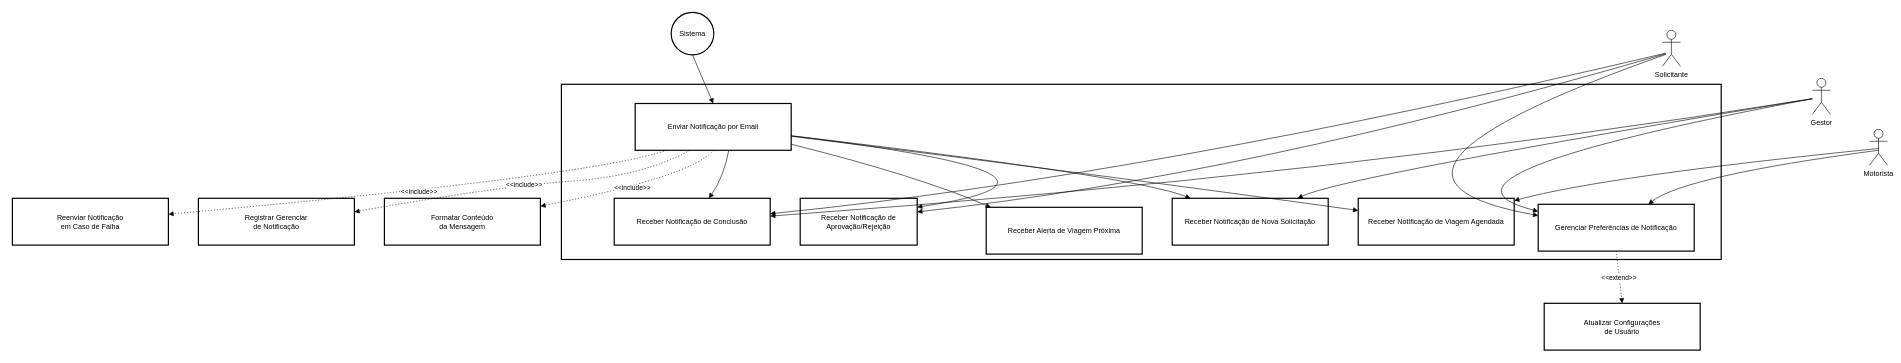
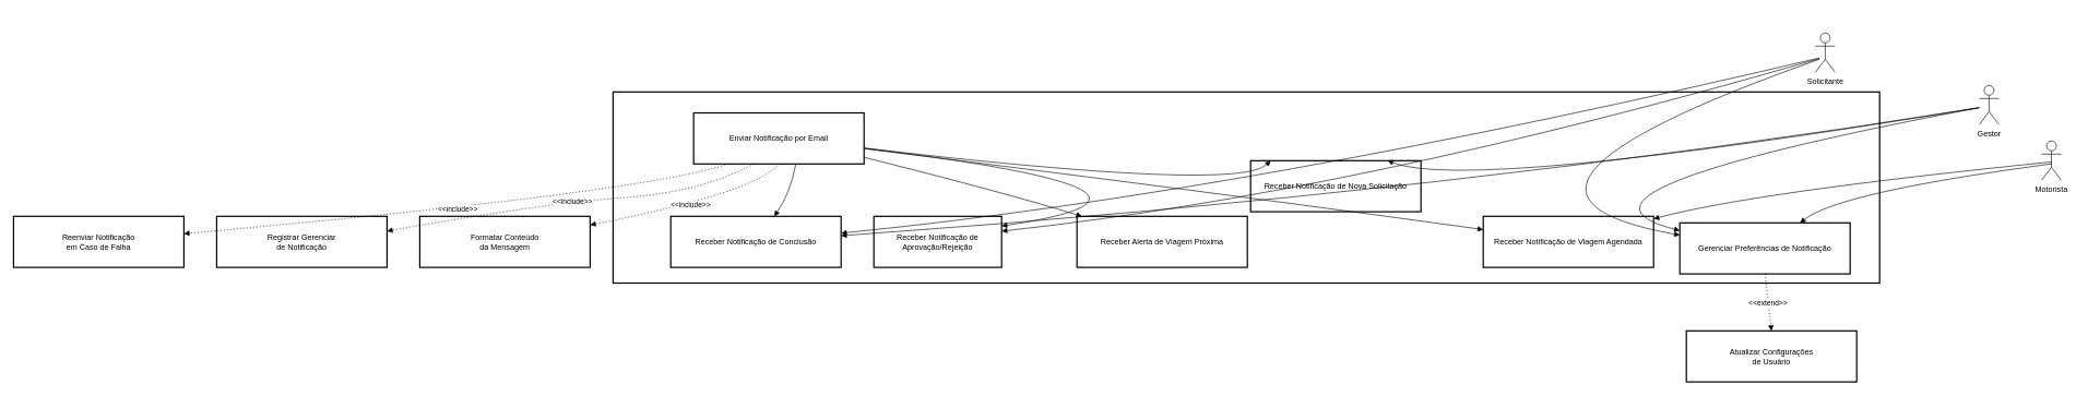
- <mxCell id="3" value="Sistema" style="ellipse;aspect=fixed;strokeWidth=2;whiteSpace=wrap;" vertex="1" parent="1"><mxGeometry x="1118" y="20" width="71" height="71" as="geometry" /></mxCell>
- <mxCell id="15" value="" style="curved=1;startArrow=none;endArrow=block;exitX=0.5;exitY=0.99;entryX=0.5;entryY=0;rounded=0;" edge="1" parent="1" source="3" target="4"><mxGeometry relative="1" as="geometry"><Array as="points" /></mxGeometry></mxCell>
- <mxCell id="5" value="Receber Notificação de Nova Solicitação" style="whiteSpace=wrap;strokeWidth=2;" vertex="1" parent="1"><mxGeometry x="1953" y="330" width="260" height="78" as="geometry" /></mxCell>
+ <mxCell id="5" value="Receber Notificação de Nova Solicitação" style="whiteSpace=wrap;strokeWidth=2;" vertex="1" parent="1"><mxGeometry x="1908" y="245" width="260" height="78" as="geometry" /></mxCell>
- <mxCell id="8" value="Receber Alerta de Viagem Próxima" style="whiteSpace=wrap;strokeWidth=2;" vertex="1" parent="1"><mxGeometry x="1643" y="345" width="260" height="78" as="geometry" /></mxCell>
+ <mxCell id="8" value="Receber Alerta de Viagem Próxima" style="whiteSpace=wrap;strokeWidth=2;" vertex="1" parent="1"><mxGeometry x="1643" y="330" width="260" height="78" as="geometry" /></mxCell>
